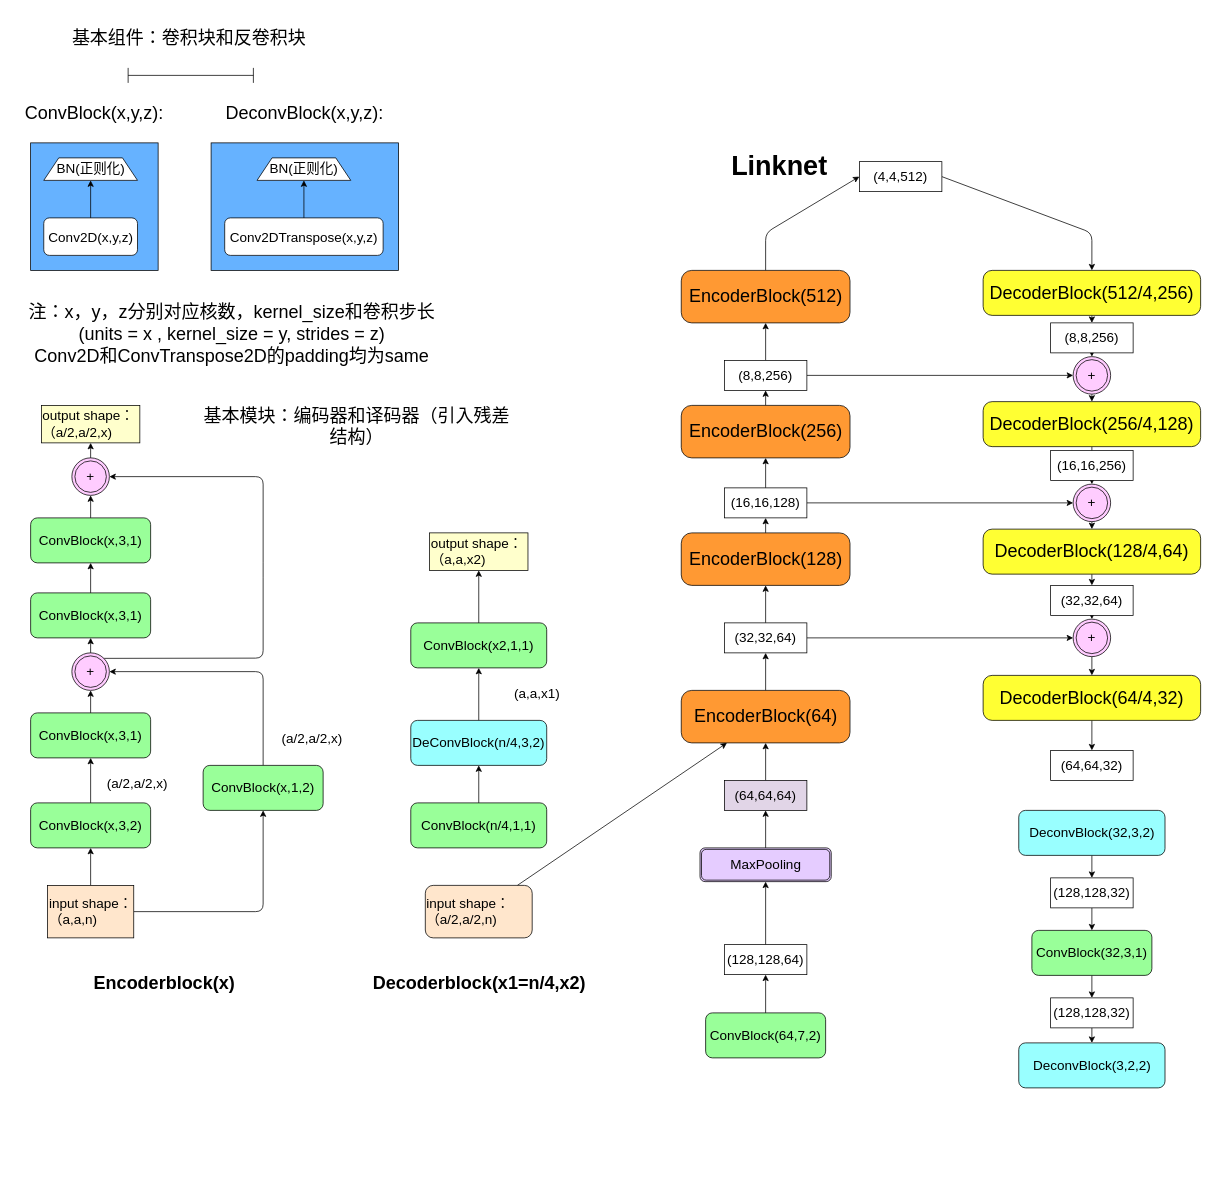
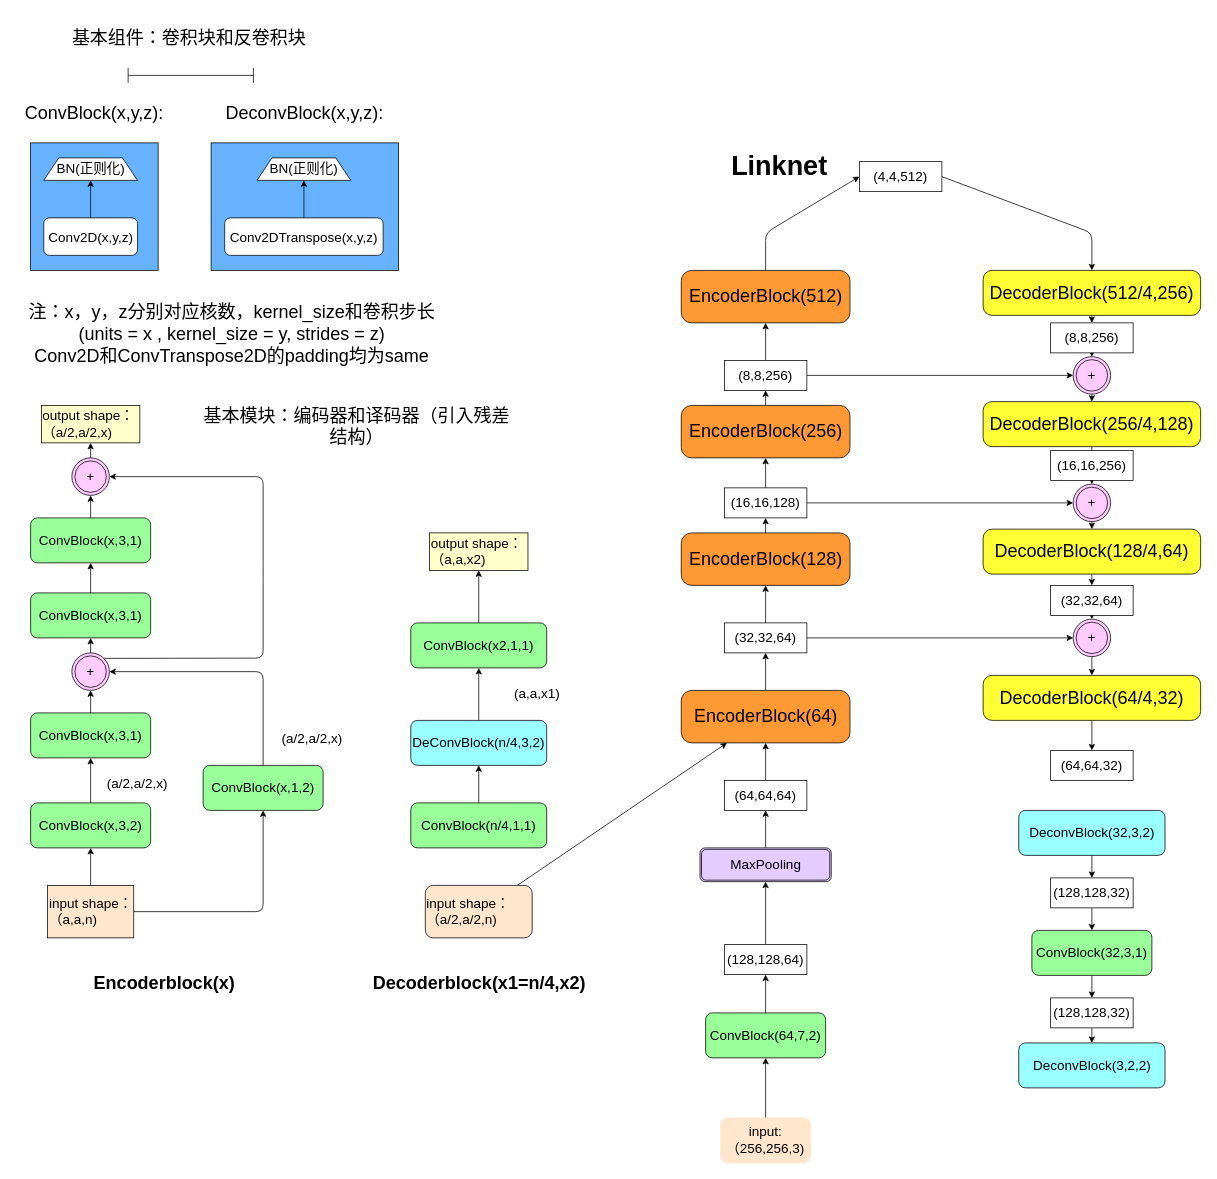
- <mxCell id="58" value="(64,64,64)" style="rounded=0;whiteSpace=wrap;html=1;fontSize=18;fillColor=#e1d5e7;" vertex="1" parent="1"><mxGeometry x="965" y="1040" width="110" height="40" as="geometry" /></mxCell>
+ <mxCell id="58" value="(64,64,64)" style="rounded=0;whiteSpace=wrap;html=1;fontSize=18;" vertex="1" parent="1"><mxGeometry x="965" y="1040" width="110" height="40" as="geometry" /></mxCell>
+ <mxCell id="50" value="" style="edgeStyle=none;html=1;fontSize=18;" edge="1" parent="1" source="51" target="53"><mxGeometry relative="1" as="geometry" /></mxCell>
+ <mxCell id="51" value="input:&lt;br&gt;（256,256,3)" style="rounded=1;whiteSpace=wrap;html=1;fontSize=18;strokeColor=#FFE6CC;fillColor=#FFE6CC;" vertex="1" parent="1"><mxGeometry x="960" y="1490" width="120" height="60" as="geometry" /></mxCell>
